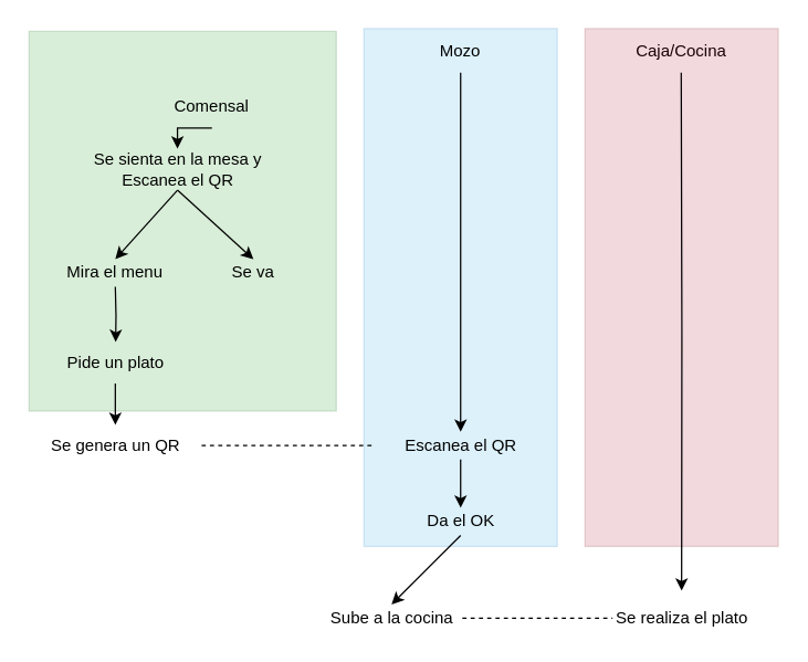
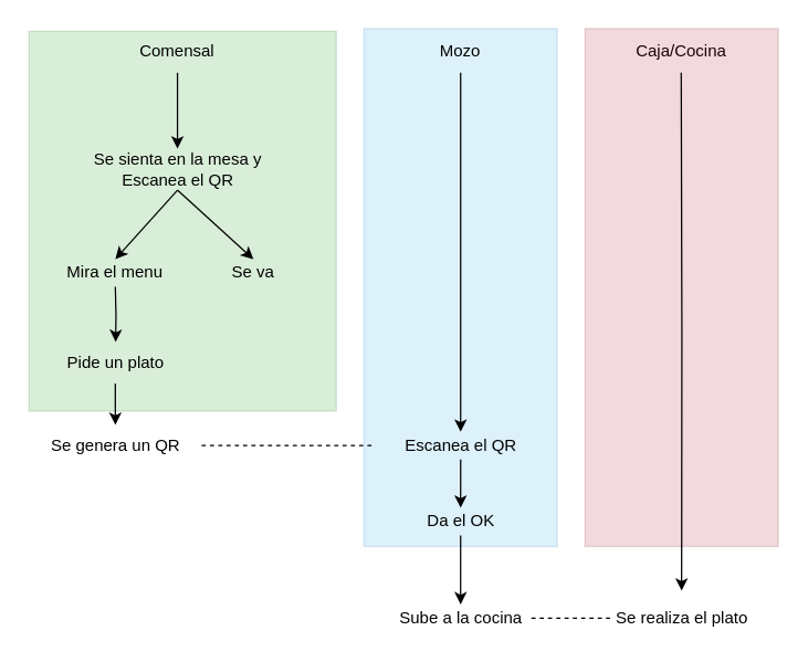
- <mxCell id="5" value="Comensal" style="text;html=1;strokeColor=none;fillColor=none;align=center;verticalAlign=middle;whiteSpace=wrap;rounded=0;" vertex="1" parent="1"><mxGeometry x="123" y="62" width="60" height="30" as="geometry" /></mxCell>
+ <mxCell id="5" value="Comensal" style="text;html=1;strokeColor=none;fillColor=none;align=center;verticalAlign=middle;whiteSpace=wrap;rounded=0;" vertex="1" parent="1"><mxGeometry x="98" y="22" width="60" height="30" as="geometry" /></mxCell>
- <mxCell id="23" value="Sube a la cocina" style="text;html=1;strokeColor=none;fillColor=none;align=center;verticalAlign=middle;whiteSpace=wrap;rounded=0;" vertex="1" parent="1"><mxGeometry x="231.75" y="437" width="102.5" height="20" as="geometry" /></mxCell>
+ <mxCell id="23" value="Sube a la cocina" style="text;html=1;strokeColor=none;fillColor=none;align=center;verticalAlign=middle;whiteSpace=wrap;rounded=0;" vertex="1" parent="1"><mxGeometry x="281.75" y="437" width="102.5" height="20" as="geometry" /></mxCell>
